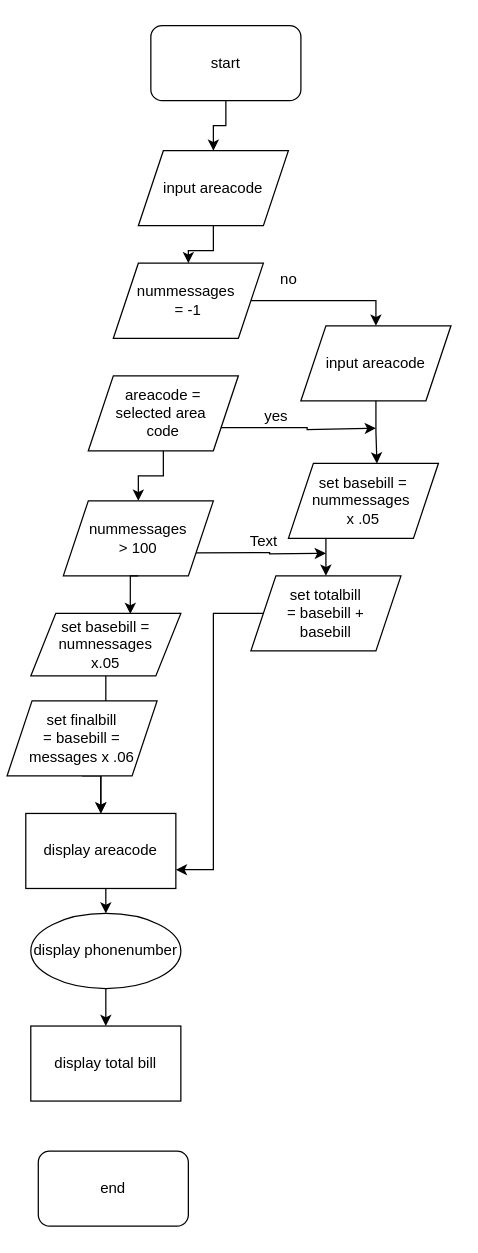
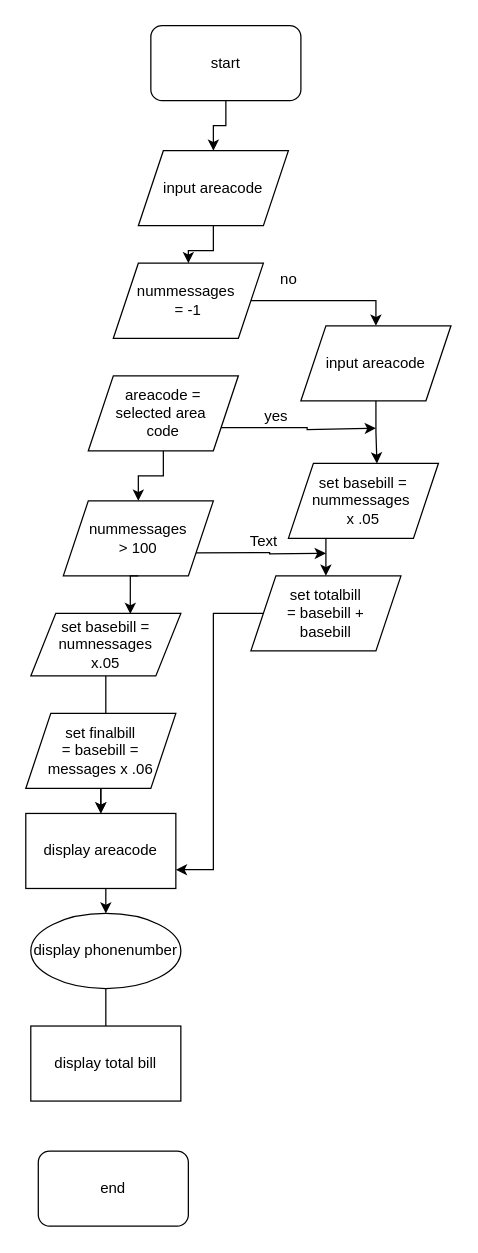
- <mxCell id="16" value="set finalbill&lt;div&gt;= basebill =&lt;/div&gt;&lt;div&gt;messages x .06&lt;/div&gt;" style="shape=parallelogram;perimeter=parallelogramPerimeter;whiteSpace=wrap;html=1;fixedSize=1;" vertex="1" parent="1"><mxGeometry x="5" y="560" width="120" height="60" as="geometry" /></mxCell>
+ <mxCell id="16" value="set finalbill&lt;div&gt;= basebill =&lt;/div&gt;&lt;div&gt;messages x .06&lt;/div&gt;" style="shape=parallelogram;perimeter=parallelogramPerimeter;whiteSpace=wrap;html=1;fixedSize=1;" vertex="1" parent="1"><mxGeometry x="20" y="570" width="120" height="60" as="geometry" /></mxCell>
- <mxCell id="17" style="edgeStyle=orthogonalEdgeStyle;rounded=0;orthogonalLoop=1;jettySize=auto;html=1;exitX=0.5;exitY=1;exitDx=0;exitDy=0;entryX=0.5;entryY=0;entryDx=0;entryDy=0;" edge="1" parent="1" source="18" target="21"><mxGeometry relative="1" as="geometry" /></mxCell>
+ <mxCell id="17" style="edgeStyle=orthogonalEdgeStyle;rounded=0;orthogonalLoop=1;jettySize=auto;html=1;exitX=0.5;exitY=1;exitDx=0;exitDy=0;entryX=0.5;entryY=0;entryDx=0;entryDy=0;endArrow=none;" edge="1" parent="1" source="18" target="21"><mxGeometry relative="1" as="geometry" /></mxCell>
